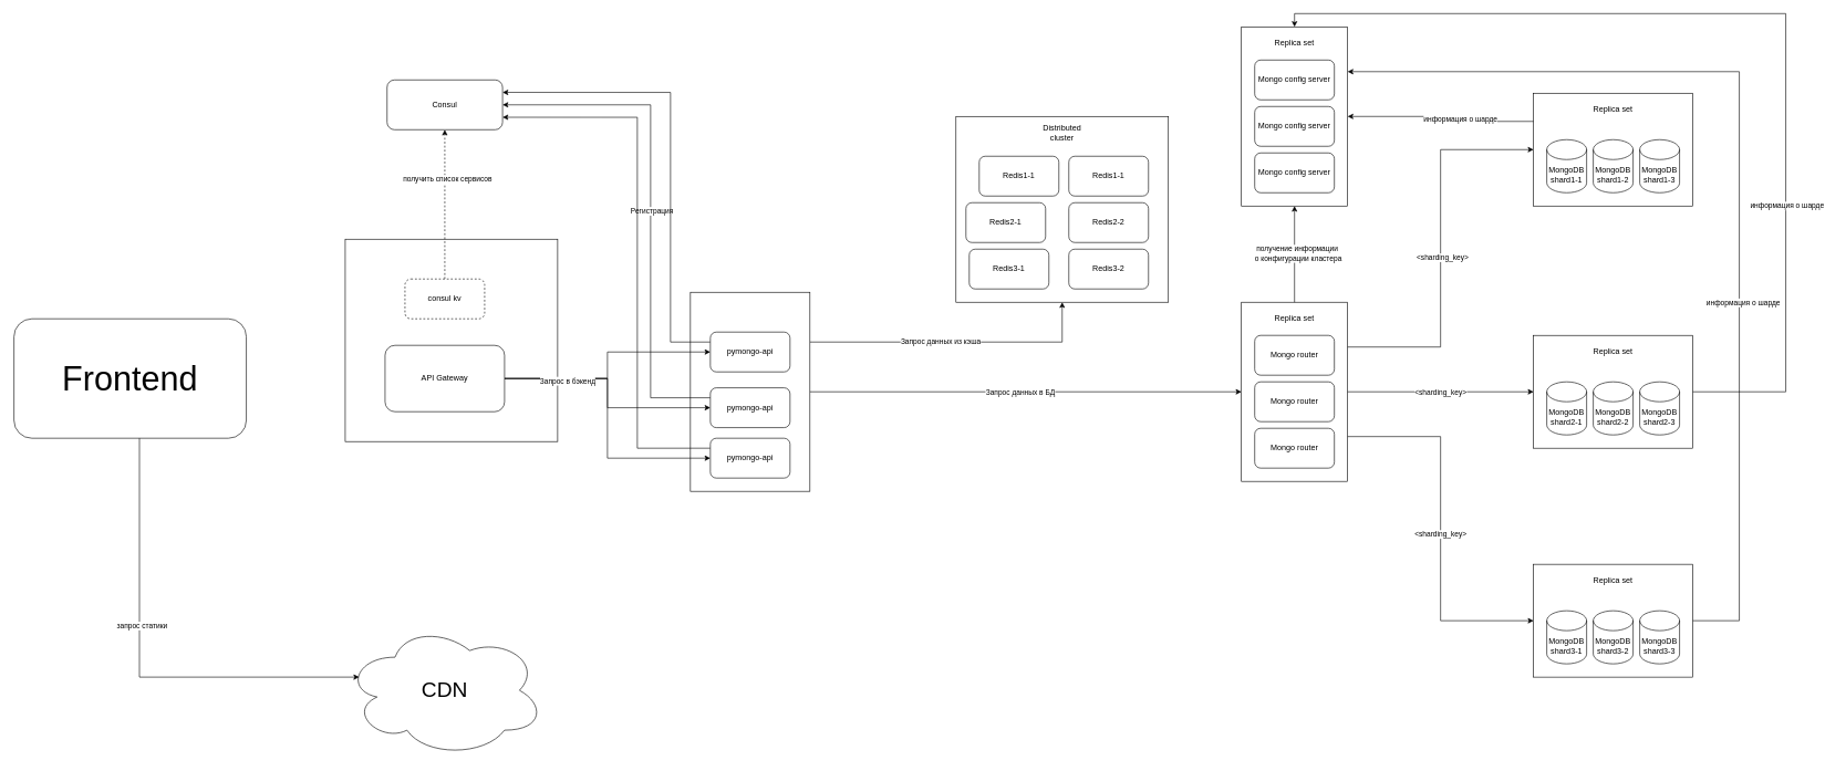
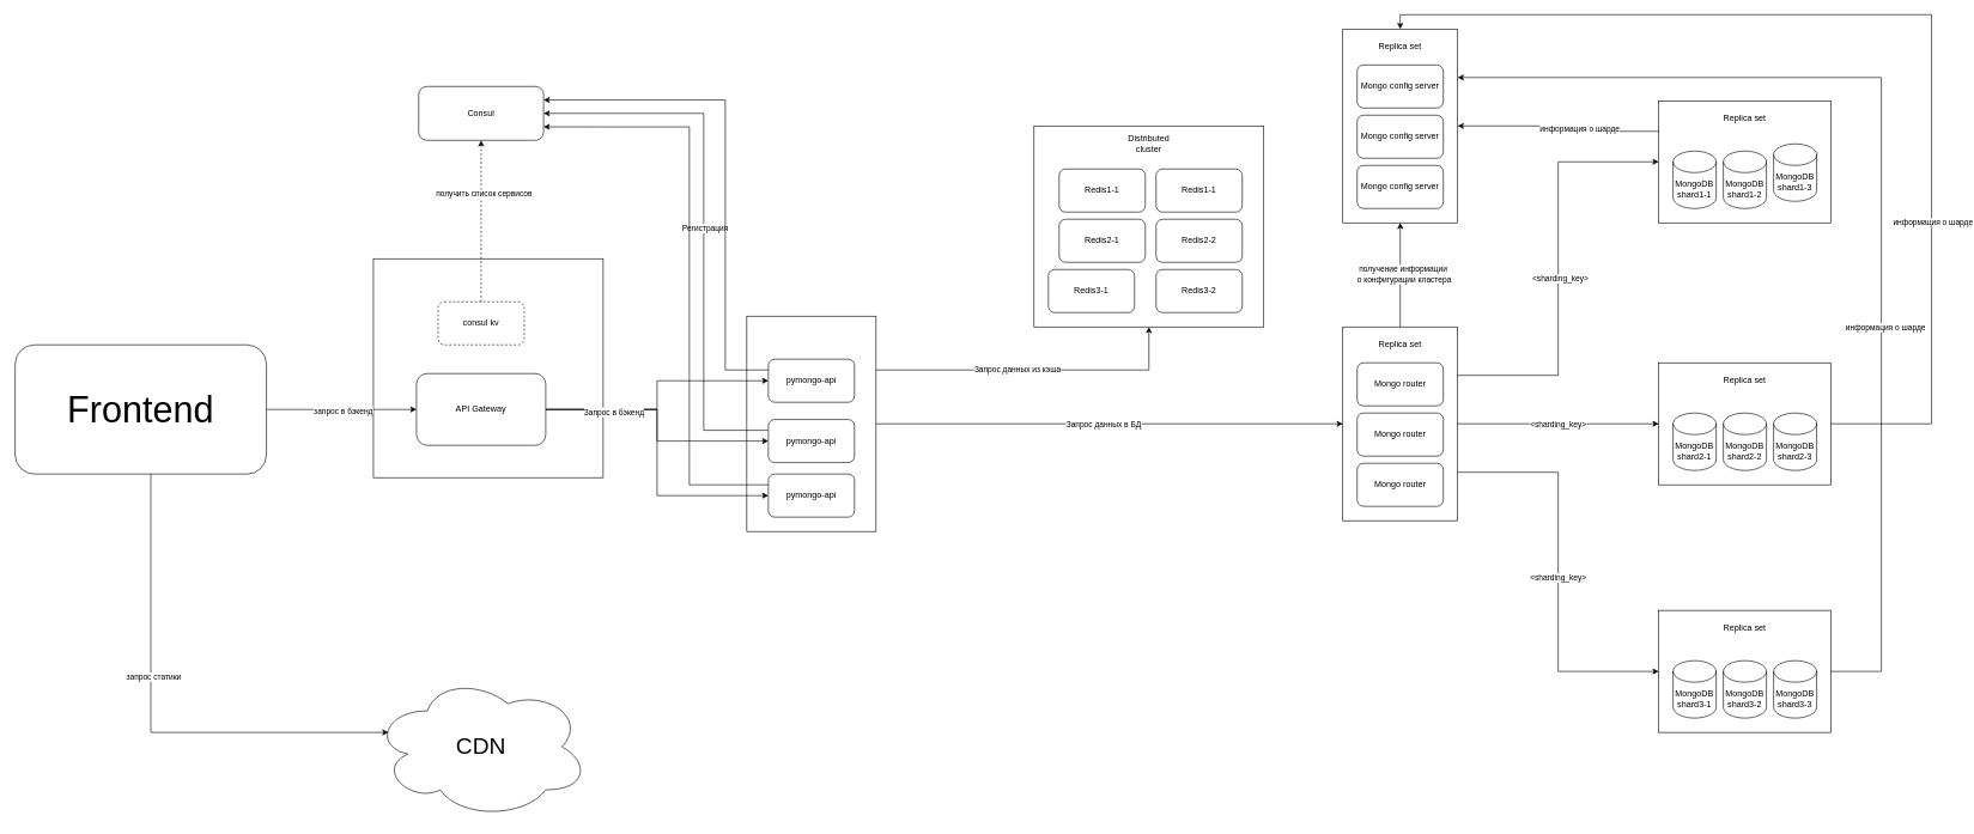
- <mxCell id="27" value="MongoDB&lt;div&gt;shard1-3&lt;/div&gt;" style="shape=cylinder3;whiteSpace=wrap;html=1;boundedLbl=1;backgroundOutline=1;size=15;" parent="23" vertex="1"><mxGeometry x="160" y="70" width="60" height="80" as="geometry" /></mxCell>
+ <mxCell id="27" value="MongoDB&lt;div&gt;shard1-3&lt;/div&gt;" style="shape=cylinder3;whiteSpace=wrap;html=1;boundedLbl=1;backgroundOutline=1;size=15;" parent="23" vertex="1"><mxGeometry x="160" y="60" width="60" height="80" as="geometry" /></mxCell>
- <mxCell id="56" value="Redis2-1" style="rounded=1;whiteSpace=wrap;html=1;container=0;" parent="53" vertex="1"><mxGeometry x="15" y="130" width="120" height="60" as="geometry" /></mxCell>
+ <mxCell id="56" value="Redis2-1" style="rounded=1;whiteSpace=wrap;html=1;container=0;" parent="53" vertex="1"><mxGeometry x="35" y="130" width="120" height="60" as="geometry" /></mxCell>
+ <mxCell id="66" style="edgeStyle=orthogonalEdgeStyle;rounded=0;orthogonalLoop=1;jettySize=auto;html=1;entryX=0;entryY=0.5;entryDx=0;entryDy=0;" edge="1" parent="1" source="68" target="75"><mxGeometry relative="1" as="geometry" /></mxCell>
+ <mxCell id="67" value="запрос в бэкенд" style="edgeLabel;html=1;align=center;verticalAlign=middle;resizable=0;points=[];" vertex="1" connectable="0" parent="66"><mxGeometry x="0.018" y="-1" relative="1" as="geometry"><mxPoint as="offset" /></mxGeometry></mxCell>
